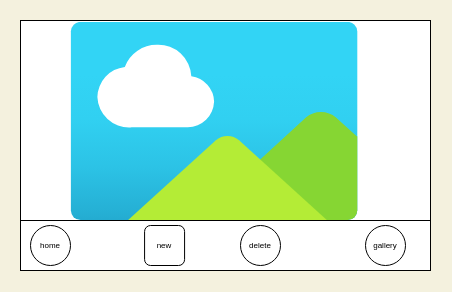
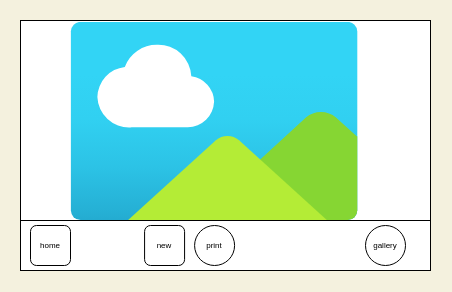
- <mxCell id="4" value="home" style="ellipse;whiteSpace=wrap;html=1;aspect=fixed;fontSize=8;" vertex="1" parent="1"><mxGeometry x="30" y="225" width="40" height="40" as="geometry" /></mxCell>
+ <mxCell id="4" value="home" style="whiteSpace=wrap;html=1;aspect=fixed;fontSize=8;rounded=1;" vertex="1" parent="1"><mxGeometry x="30" y="225" width="40" height="40" as="geometry" /></mxCell>
+ <mxCell id="8" value="print" style="ellipse;whiteSpace=wrap;html=1;aspect=fixed;fontSize=8;" vertex="1" parent="1"><mxGeometry x="194.09" y="225" width="40" height="40" as="geometry" /></mxCell>
- <mxCell id="6" value="delete" style="ellipse;whiteSpace=wrap;html=1;aspect=fixed;fontSize=8;" vertex="1" parent="1"><mxGeometry x="240" y="225" width="40" height="40" as="geometry" /></mxCell>
